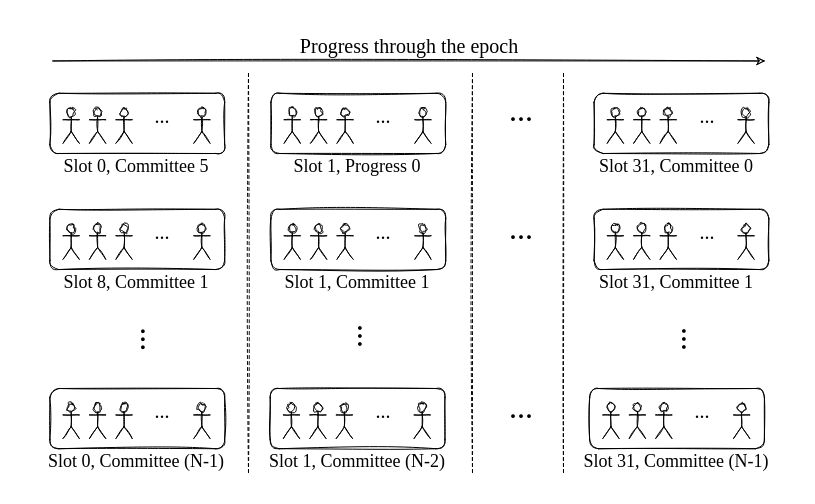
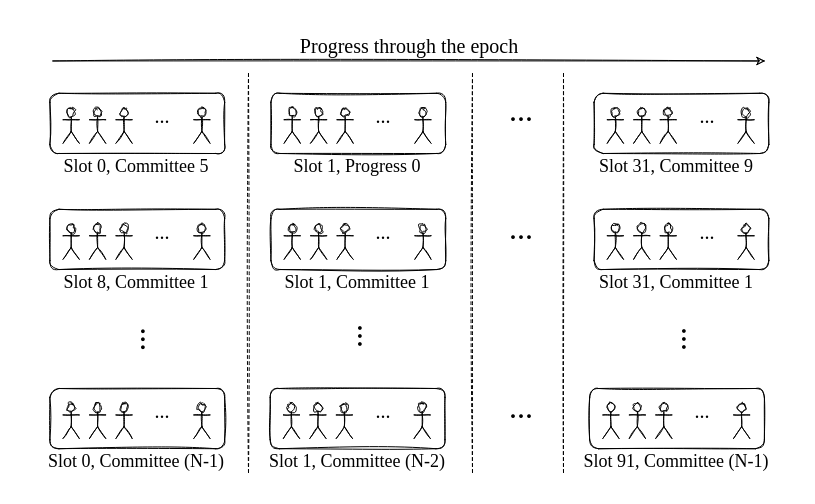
- <mxCell id="81" value="&lt;font style=&quot;font-size: 18px;&quot;&gt;Slot 31, Committee 0&lt;/font&gt;" style="text;html=1;strokeColor=none;fillColor=none;align=center;verticalAlign=middle;whiteSpace=wrap;rounded=0;sketch=1;fontFamily=Gloria Hallelujah;fontSource=https%3A%2F%2Ffonts.googleapis.com%2Fcss%3Ffamily%3DGloria%2BHallelujah;fontSize=20;" parent="74" vertex="1"><mxGeometry y="49.938" width="232.062" height="44.062" as="geometry" /></mxCell>
+ <mxCell id="81" value="&lt;font style=&quot;font-size: 18px;&quot;&gt;Slot 31, Committee 9&lt;/font&gt;" style="text;html=1;strokeColor=none;fillColor=none;align=center;verticalAlign=middle;whiteSpace=wrap;rounded=0;sketch=1;fontFamily=Gloria Hallelujah;fontSource=https%3A%2F%2Ffonts.googleapis.com%2Fcss%3Ffamily%3DGloria%2BHallelujah;fontSize=20;" parent="74" vertex="1"><mxGeometry y="49.938" width="232.062" height="44.062" as="geometry" /></mxCell>
- <mxCell id="65" value="&lt;font style=&quot;font-size: 18px;&quot;&gt;Slot 31, Committee (N-1)&lt;br&gt;&lt;/font&gt;" style="text;html=1;strokeColor=none;fillColor=none;align=center;verticalAlign=middle;whiteSpace=wrap;rounded=0;sketch=1;fontFamily=Gloria Hallelujah;fontSource=https%3A%2F%2Ffonts.googleapis.com%2Fcss%3Ffamily%3DGloria%2BHallelujah;fontSize=20;" parent="58" vertex="1"><mxGeometry y="49.938" width="232.062" height="44.062" as="geometry" /></mxCell>
+ <mxCell id="65" value="&lt;font style=&quot;font-size: 18px;&quot;&gt;Slot 91, Committee (N-1)&lt;br&gt;&lt;/font&gt;" style="text;html=1;strokeColor=none;fillColor=none;align=center;verticalAlign=middle;whiteSpace=wrap;rounded=0;sketch=1;fontFamily=Gloria Hallelujah;fontSource=https%3A%2F%2Ffonts.googleapis.com%2Fcss%3Ffamily%3DGloria%2BHallelujah;fontSize=20;" parent="58" vertex="1"><mxGeometry y="49.938" width="232.062" height="44.062" as="geometry" /></mxCell>
